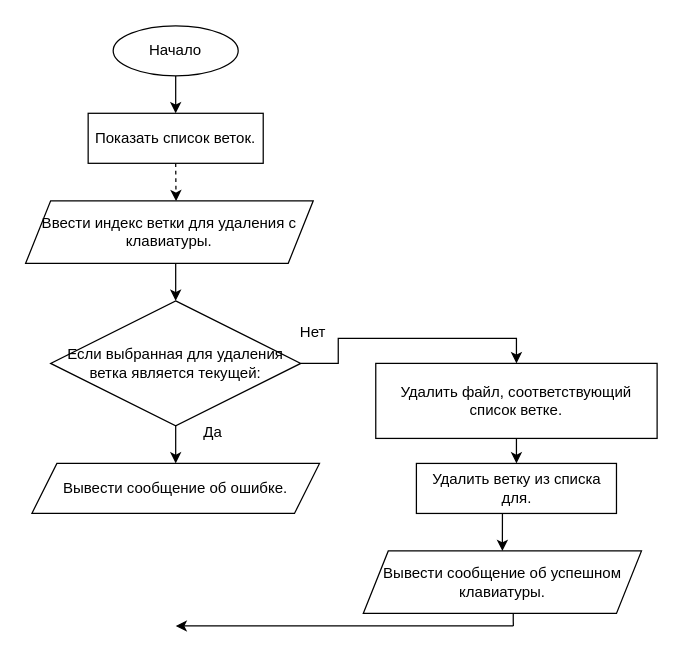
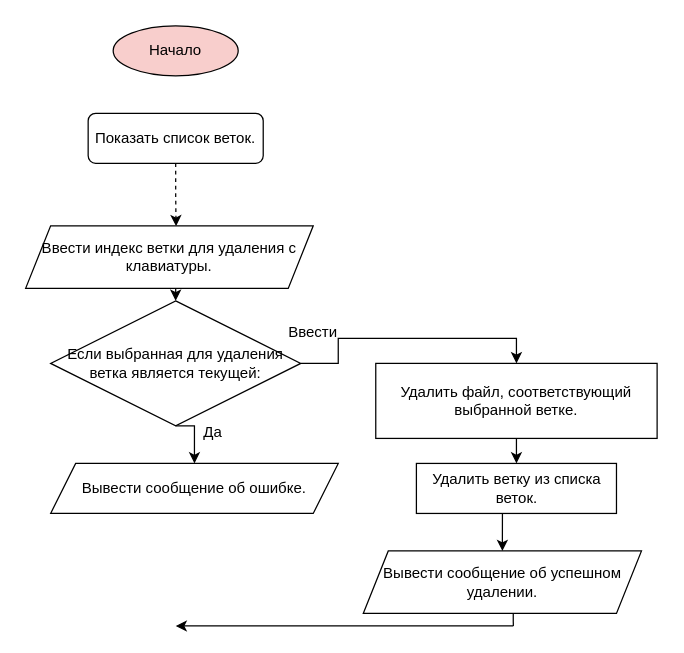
- <mxCell id="3" value="Начало" style="ellipse;whiteSpace=wrap;html=1;" parent="1" vertex="1"><mxGeometry x="90" y="20" width="100" height="40" as="geometry" /></mxCell>
+ <mxCell id="3" value="Начало" style="ellipse;whiteSpace=wrap;html=1;fillColor=#f8cecc;" parent="1" vertex="1"><mxGeometry x="90" y="20" width="100" height="40" as="geometry" /></mxCell>
- <mxCell id="2" style="edgeStyle=orthogonalEdgeStyle;rounded=0;orthogonalLoop=1;jettySize=auto;html=1;exitX=0.5;exitY=1;exitDx=0;exitDy=0;entryX=0.5;entryY=0;entryDx=0;entryDy=0;" parent="1" source="3" target="5" edge="1"><mxGeometry relative="1" as="geometry" /></mxCell>
- <mxCell id="5" value="Показать список веток." style="rounded=0;whiteSpace=wrap;html=1;" parent="1" vertex="1"><mxGeometry x="70" y="90" width="140" height="40" as="geometry" /></mxCell>
+ <mxCell id="5" value="Показать список веток." style="whiteSpace=wrap;html=1;rounded=1;" parent="1" vertex="1"><mxGeometry x="70" y="90" width="140" height="40" as="geometry" /></mxCell>
- <mxCell id="7" value="Ввести индекс ветки для удаления с клавиатуры." style="shape=parallelogram;perimeter=parallelogramPerimeter;whiteSpace=wrap;html=1;fixedSize=1;" parent="1" vertex="1"><mxGeometry x="20" y="160" width="230" height="50" as="geometry" /></mxCell>
+ <mxCell id="7" value="Ввести индекс ветки для удаления с клавиатуры." style="shape=parallelogram;perimeter=parallelogramPerimeter;whiteSpace=wrap;html=1;fixedSize=1;" parent="1" vertex="1"><mxGeometry x="20" y="180" width="230" height="50" as="geometry" /></mxCell>
- <mxCell id="18" value="Нет" style="text;html=1;strokeColor=none;fillColor=none;align=center;verticalAlign=middle;whiteSpace=wrap;rounded=0;" parent="1" vertex="1"><mxGeometry x="220" y="250" width="60" height="30" as="geometry" /></mxCell>
+ <mxCell id="18" value="Ввести" style="text;html=1;strokeColor=none;fillColor=none;align=center;verticalAlign=middle;whiteSpace=wrap;rounded=0;" parent="1" vertex="1"><mxGeometry x="220" y="250" width="60" height="30" as="geometry" /></mxCell>
- <mxCell id="13" value="Удалить файл, соответствующий список ветке." style="rounded=0;whiteSpace=wrap;html=1;" parent="1" vertex="1"><mxGeometry x="300" y="290" width="225" height="60" as="geometry" /></mxCell>
+ <mxCell id="13" value="Удалить файл, соответствующий выбранной ветке." style="rounded=0;whiteSpace=wrap;html=1;" parent="1" vertex="1"><mxGeometry x="300" y="290" width="225" height="60" as="geometry" /></mxCell>
- <mxCell id="11" value="Вывести сообщение об ошибке." style="shape=parallelogram;perimeter=parallelogramPerimeter;whiteSpace=wrap;html=1;fixedSize=1;" parent="1" vertex="1"><mxGeometry x="25" y="370" width="230" height="40" as="geometry" /></mxCell>
+ <mxCell id="11" value="Вывести сообщение об ошибке." style="shape=parallelogram;perimeter=parallelogramPerimeter;whiteSpace=wrap;html=1;fixedSize=1;" parent="1" vertex="1"><mxGeometry x="40" y="370" width="230" height="40" as="geometry" /></mxCell>
- <mxCell id="15" value="Удалить ветку из списка для." style="rounded=0;whiteSpace=wrap;html=1;" parent="1" vertex="1"><mxGeometry x="332.5" y="370" width="160" height="40" as="geometry" /></mxCell>
+ <mxCell id="15" value="Удалить ветку из списка веток." style="rounded=0;whiteSpace=wrap;html=1;" parent="1" vertex="1"><mxGeometry x="332.5" y="370" width="160" height="40" as="geometry" /></mxCell>
- <mxCell id="16" value="Вывести сообщение об успешном клавиатуры." style="shape=parallelogram;perimeter=parallelogramPerimeter;whiteSpace=wrap;html=1;fixedSize=1;" parent="1" vertex="1"><mxGeometry x="290" y="440" width="222.5" height="50" as="geometry" /></mxCell>
+ <mxCell id="16" value="Вывести сообщение об успешном удалении." style="shape=parallelogram;perimeter=parallelogramPerimeter;whiteSpace=wrap;html=1;fixedSize=1;" parent="1" vertex="1"><mxGeometry x="290" y="440" width="222.5" height="50" as="geometry" /></mxCell>
